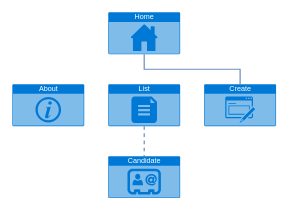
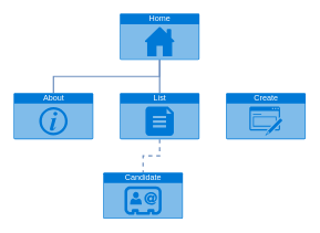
+ <mxCell id="4" style="edgeStyle=orthogonalEdgeStyle;rounded=0;orthogonalLoop=1;jettySize=auto;html=1;exitX=0.5;exitY=1;exitDx=0;exitDy=0;exitPerimeter=0;fillColor=#dae8fc;strokeColor=#6c8ebf;strokeWidth=2;endArrow=none;endFill=0;" parent="1" source="5" target="8" edge="1"><mxGeometry relative="1" as="geometry" /></mxCell>
- <mxCell id="3" style="edgeStyle=orthogonalEdgeStyle;rounded=0;orthogonalLoop=1;jettySize=auto;html=1;exitX=0.5;exitY=1;exitDx=0;exitDy=0;exitPerimeter=0;entryX=0.5;entryY=0;entryDx=0;entryDy=0;entryPerimeter=0;fillColor=#dae8fc;strokeColor=#6c8ebf;strokeWidth=2;endArrow=none;endFill=0;" parent="1" source="5" target="9" edge="1"><mxGeometry relative="1" as="geometry" /></mxCell>
+ <mxCell id="2" style="edgeStyle=orthogonalEdgeStyle;rounded=0;orthogonalLoop=1;jettySize=auto;html=1;exitX=0.5;exitY=1;exitDx=0;exitDy=0;exitPerimeter=0;entryX=0.5;entryY=0;entryDx=0;entryDy=0;entryPerimeter=0;fillColor=#dae8fc;strokeColor=#6c8ebf;strokeWidth=2;endArrow=none;endFill=0;" parent="1" source="5" target="7" edge="1"><mxGeometry relative="1" as="geometry" /></mxCell>
- <mxCell id="10" value="Candidate" style="html=1;strokeColor=none;fillColor=#0079D6;labelPosition=center;verticalLabelPosition=middle;verticalAlign=top;align=center;fontSize=12;outlineConnect=0;spacingTop=-6;fontColor=#FFFFFF;sketch=0;shape=mxgraph.sitemap.contact;" parent="1" vertex="1"><mxGeometry x="180" y="260" width="120" height="70" as="geometry" /></mxCell>
+ <mxCell id="10" value="Candidate" style="html=1;strokeColor=none;fillColor=#0079D6;labelPosition=center;verticalLabelPosition=middle;verticalAlign=top;align=center;fontSize=12;outlineConnect=0;spacingTop=-6;fontColor=#FFFFFF;sketch=0;shape=mxgraph.sitemap.contact;" parent="1" vertex="1"><mxGeometry x="155" y="260" width="120" height="70" as="geometry" /></mxCell>
